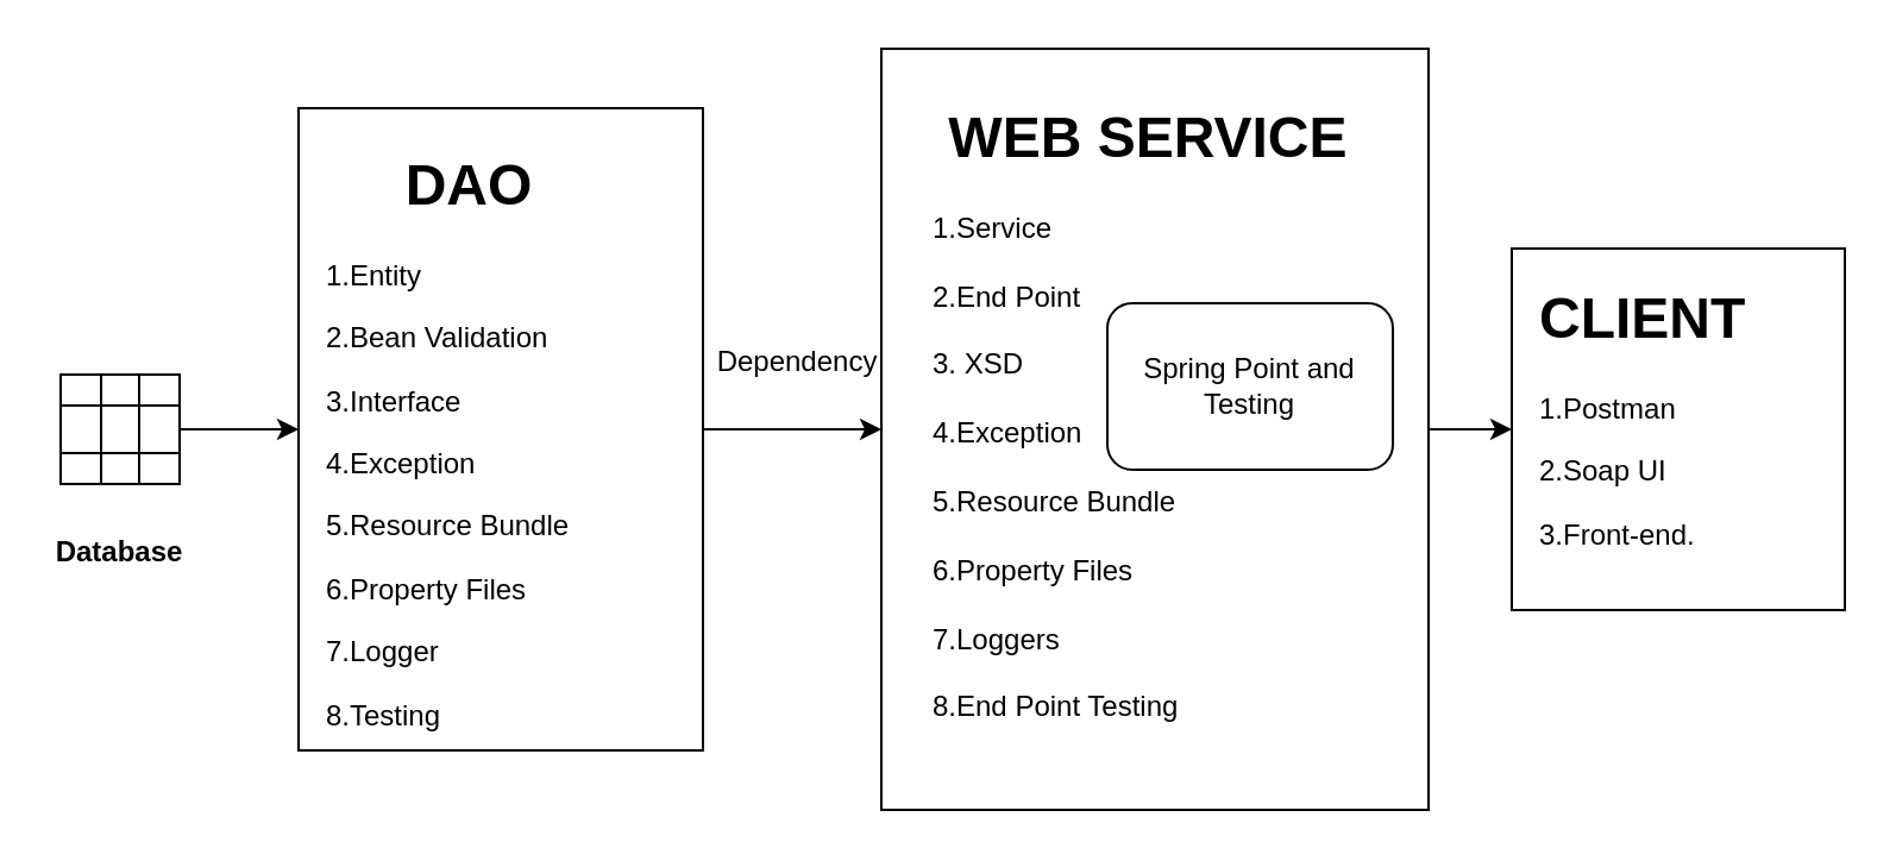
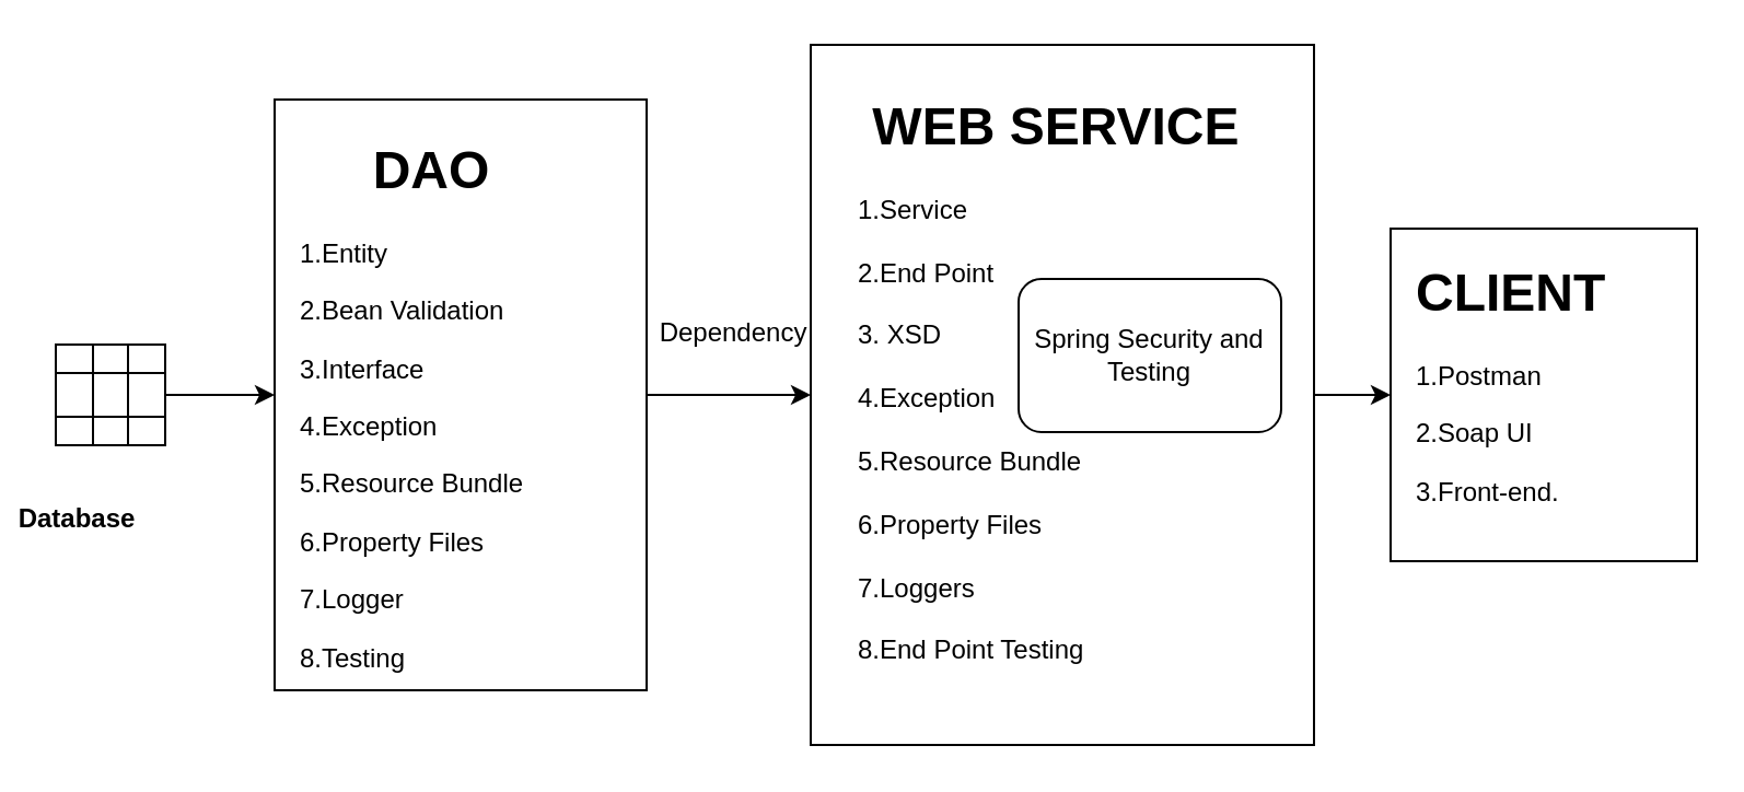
- <mxCell id="23" value="Spring Point and Testing" style="rounded=1;whiteSpace=wrap;html=1;" vertex="1" parent="1"><mxGeometry x="465" y="127" width="120" height="70" as="geometry" /></mxCell>
+ <mxCell id="23" value="Spring Security and Testing" style="rounded=1;whiteSpace=wrap;html=1;" vertex="1" parent="1"><mxGeometry x="465" y="127" width="120" height="70" as="geometry" /></mxCell>
- <mxCell id="16" value="&lt;b&gt;Database&lt;/b&gt;" style="text;html=1;align=center;verticalAlign=middle;whiteSpace=wrap;rounded=0;" vertex="1" parent="1"><mxGeometry x="20" y="217" width="60" height="30" as="geometry" /></mxCell>
+ <mxCell id="16" value="&lt;b&gt;Database&lt;/b&gt;" style="text;html=1;align=center;verticalAlign=middle;whiteSpace=wrap;rounded=0;" vertex="1" parent="1"><mxGeometry x="5" y="222" width="60" height="30" as="geometry" /></mxCell>
